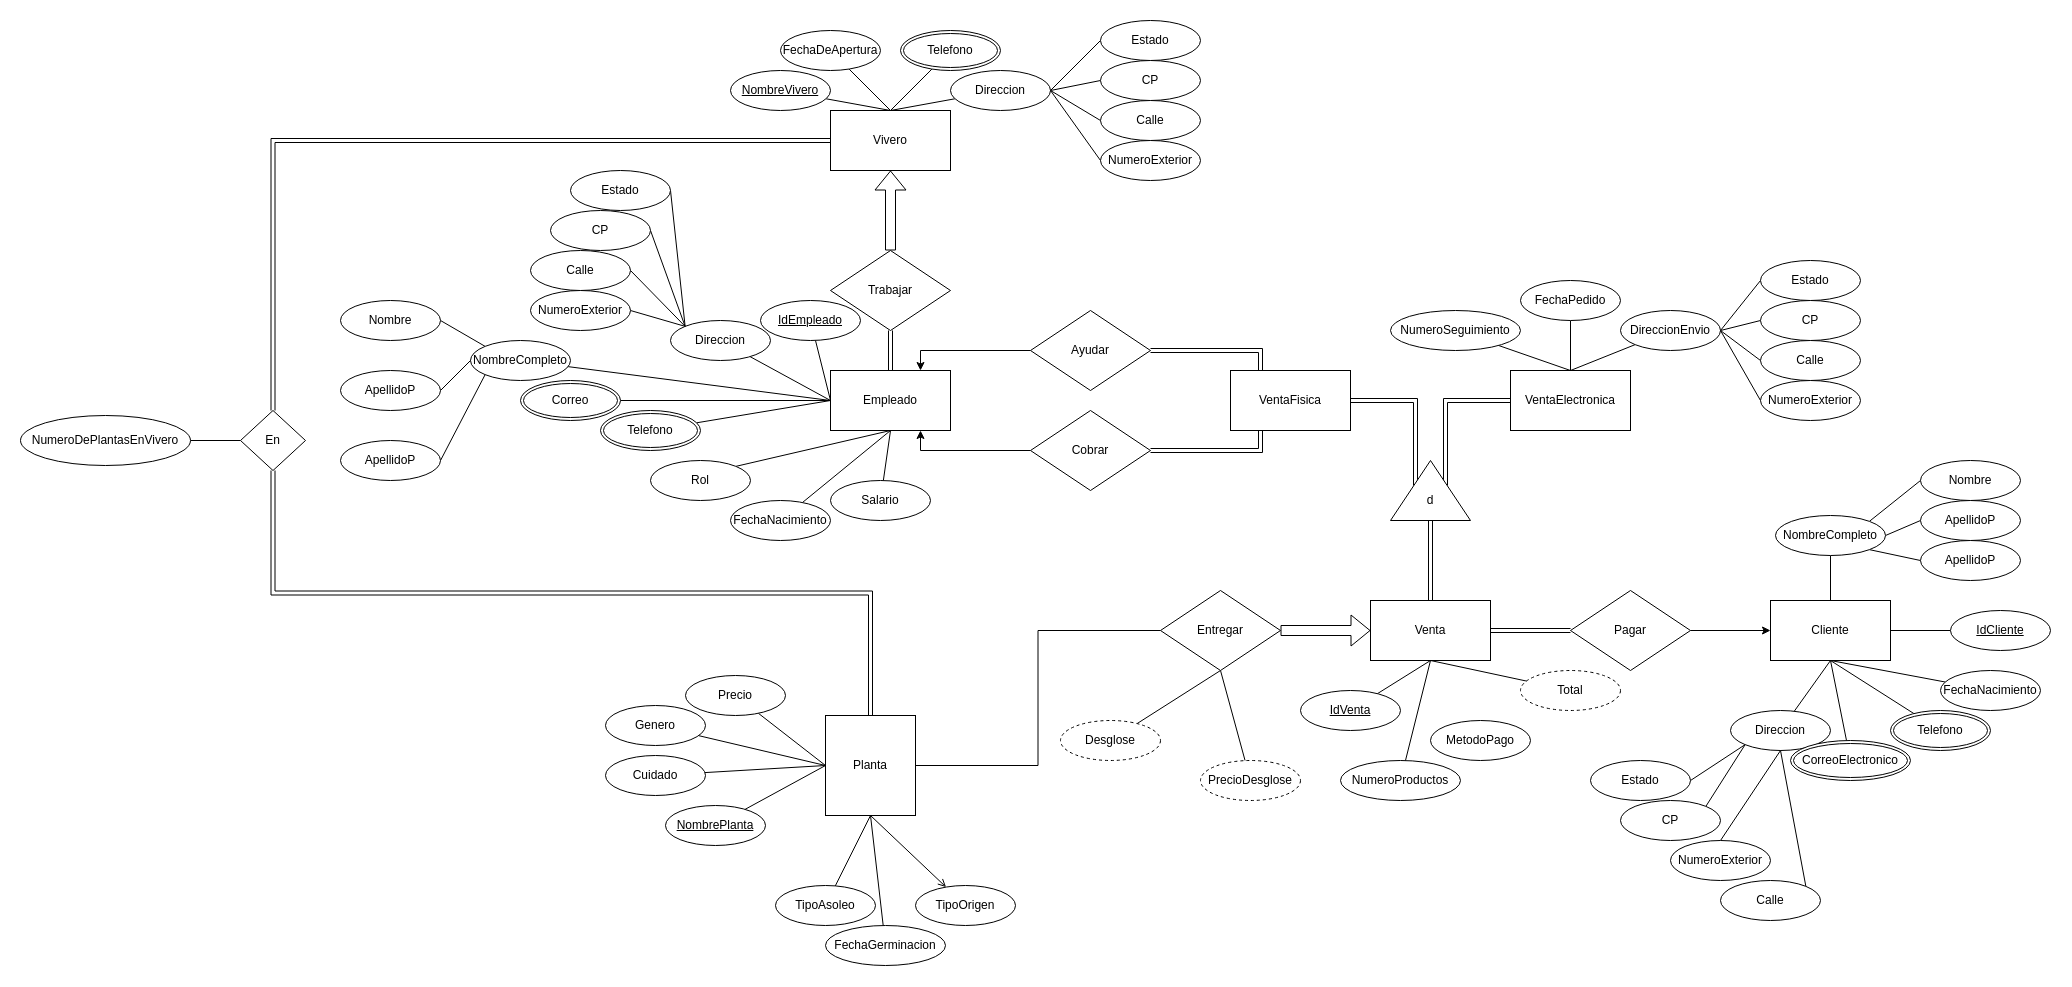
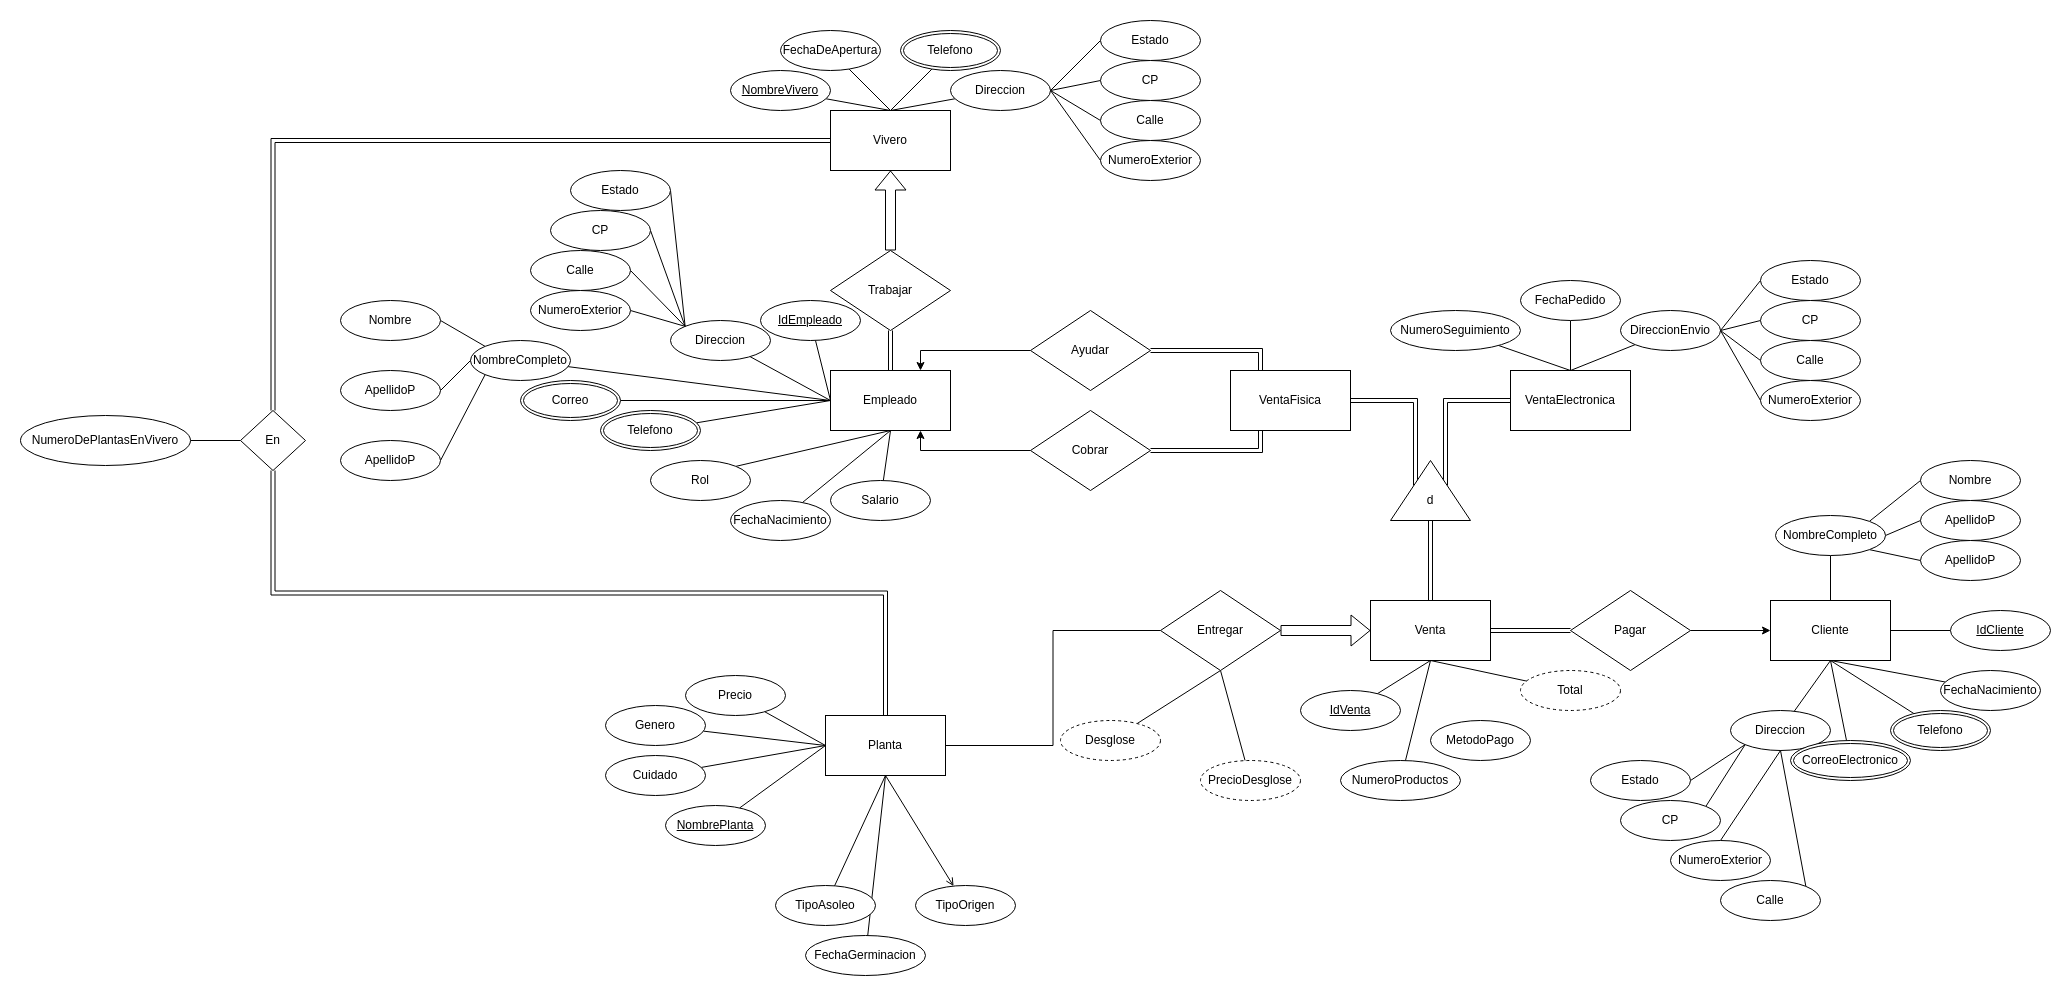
- <mxCell id="48" value="Planta" style="rounded=0;whiteSpace=wrap;html=1;" parent="1" vertex="1"><mxGeometry x="825" y="715" width="90" height="100" as="geometry" /></mxCell>
+ <mxCell id="48" value="Planta" style="rounded=0;whiteSpace=wrap;html=1;" parent="1" vertex="1"><mxGeometry x="825" y="715" width="120" height="60" as="geometry" /></mxCell>
- <mxCell id="86" value="FechaGerminacion" style="ellipse;whiteSpace=wrap;html=1;align=center;" parent="1" vertex="1"><mxGeometry x="825" y="925" width="120" height="40" as="geometry" /></mxCell>
+ <mxCell id="86" value="FechaGerminacion" style="ellipse;whiteSpace=wrap;html=1;align=center;" parent="1" vertex="1"><mxGeometry x="805" y="935" width="120" height="40" as="geometry" /></mxCell>
